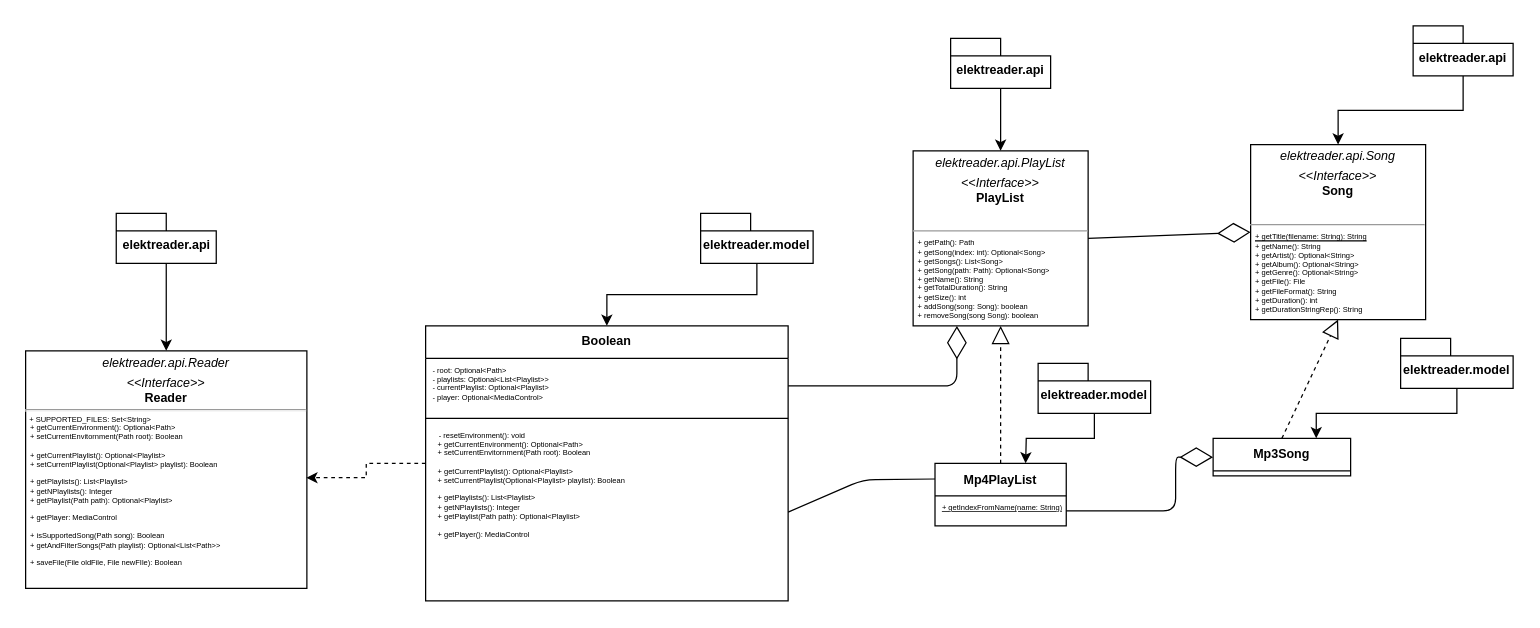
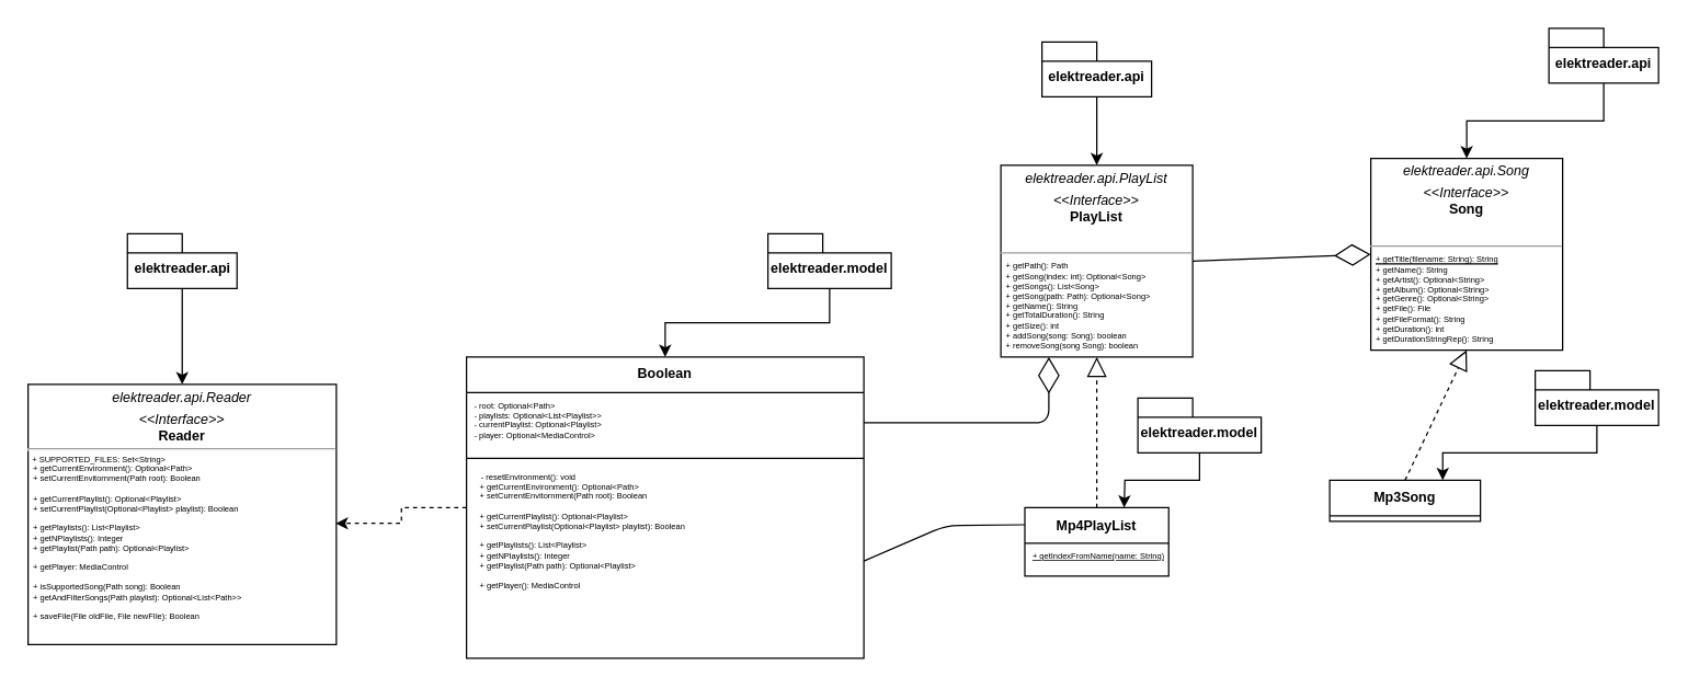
- <mxCell id="29" value="" style="endArrow=diamondThin;endFill=0;endSize=24;html=1;fontSize=10;entryX=0;entryY=0.5;entryDx=0;entryDy=0;exitX=1;exitY=0.5;exitDx=0;exitDy=0;" edge="1" parent="1" source="23" target="26"><mxGeometry width="160" relative="1" as="geometry"><mxPoint x="870" y="410" as="sourcePoint" /><mxPoint x="1030" y="410" as="targetPoint" /><Array as="points"><mxPoint x="940" y="408" /><mxPoint x="940" y="365" /></Array></mxGeometry></mxCell>
